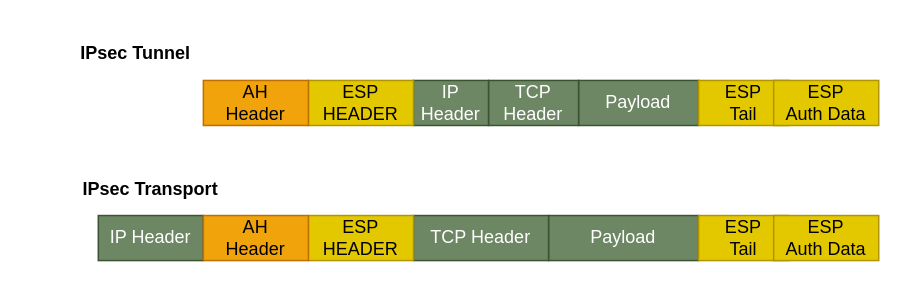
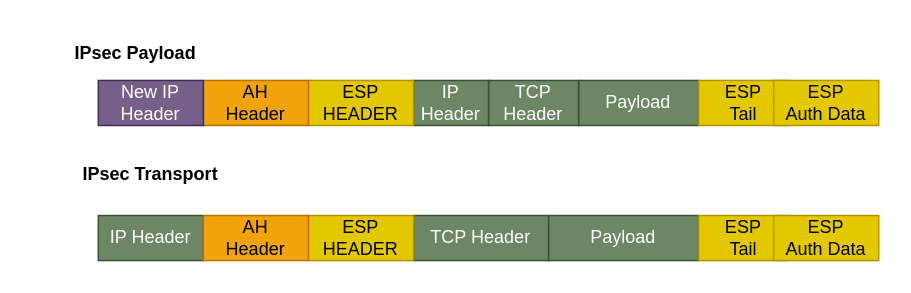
- <mxCell id="3" value="IPsec Tunnel" style="text;html=1;strokeColor=none;fillColor=none;align=center;verticalAlign=middle;whiteSpace=wrap;rounded=0;fontSize=12;fontStyle=1" vertex="1" parent="1"><mxGeometry x="20" y="20" width="140" height="30" as="geometry" /></mxCell>
+ <mxCell id="3" value="IPsec Payload" style="text;html=1;strokeColor=none;fillColor=none;align=center;verticalAlign=middle;whiteSpace=wrap;rounded=0;fontSize=12;fontStyle=1" vertex="1" parent="1"><mxGeometry x="20" y="20" width="140" height="30" as="geometry" /></mxCell>
+ <mxCell id="10" value="New IP&lt;br&gt;Header" style="rounded=0;whiteSpace=wrap;html=1;fillColor=#76608a;strokeColor=#432D57;fontColor=#ffffff;" vertex="1" parent="1"><mxGeometry x="65" y="53" width="70" height="30" as="geometry" /></mxCell>
- <mxCell id="12" value="IPsec Transport" style="text;html=1;strokeColor=none;fillColor=none;align=center;verticalAlign=middle;whiteSpace=wrap;rounded=0;fontSize=12;fontStyle=1" vertex="1" parent="1"><mxGeometry x="30" y="111" width="140" height="30" as="geometry" /></mxCell>
+ <mxCell id="12" value="IPsec Transport" style="text;html=1;strokeColor=none;fillColor=none;align=center;verticalAlign=middle;whiteSpace=wrap;rounded=0;fontSize=12;fontStyle=1" vertex="1" parent="1"><mxGeometry x="30" y="101" width="140" height="30" as="geometry" /></mxCell>
